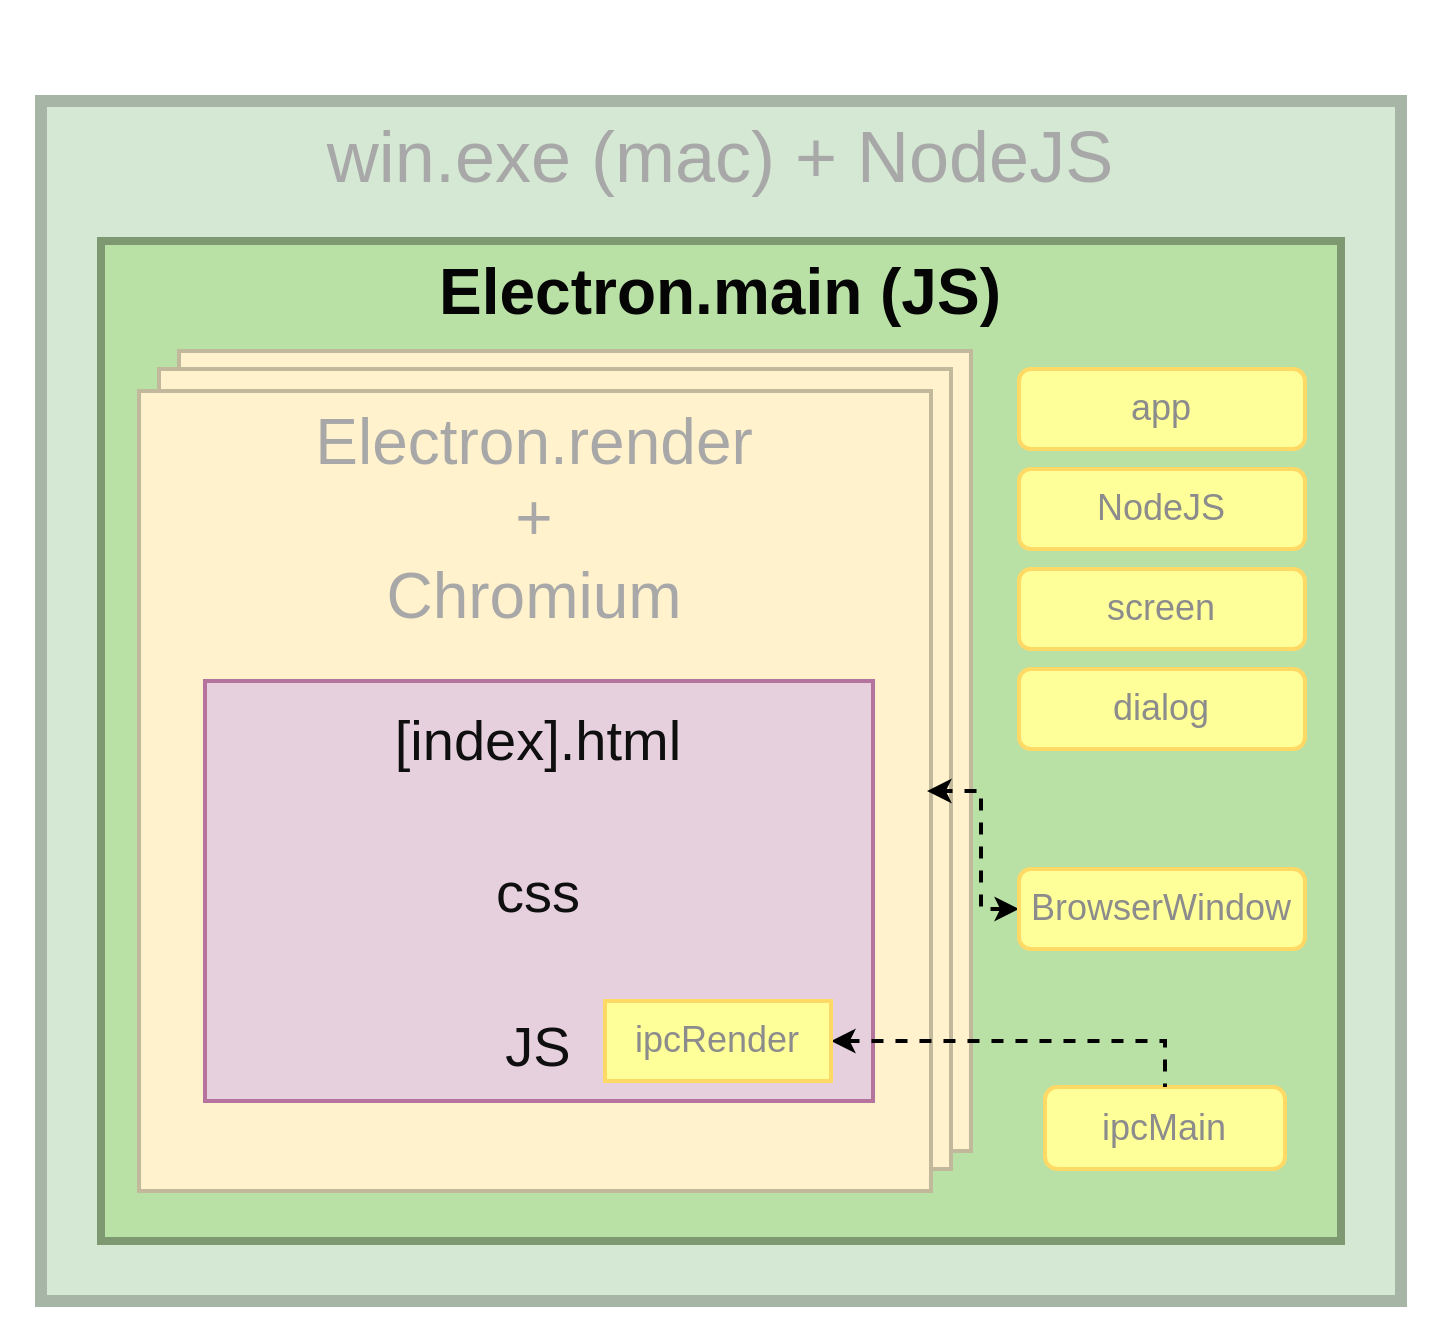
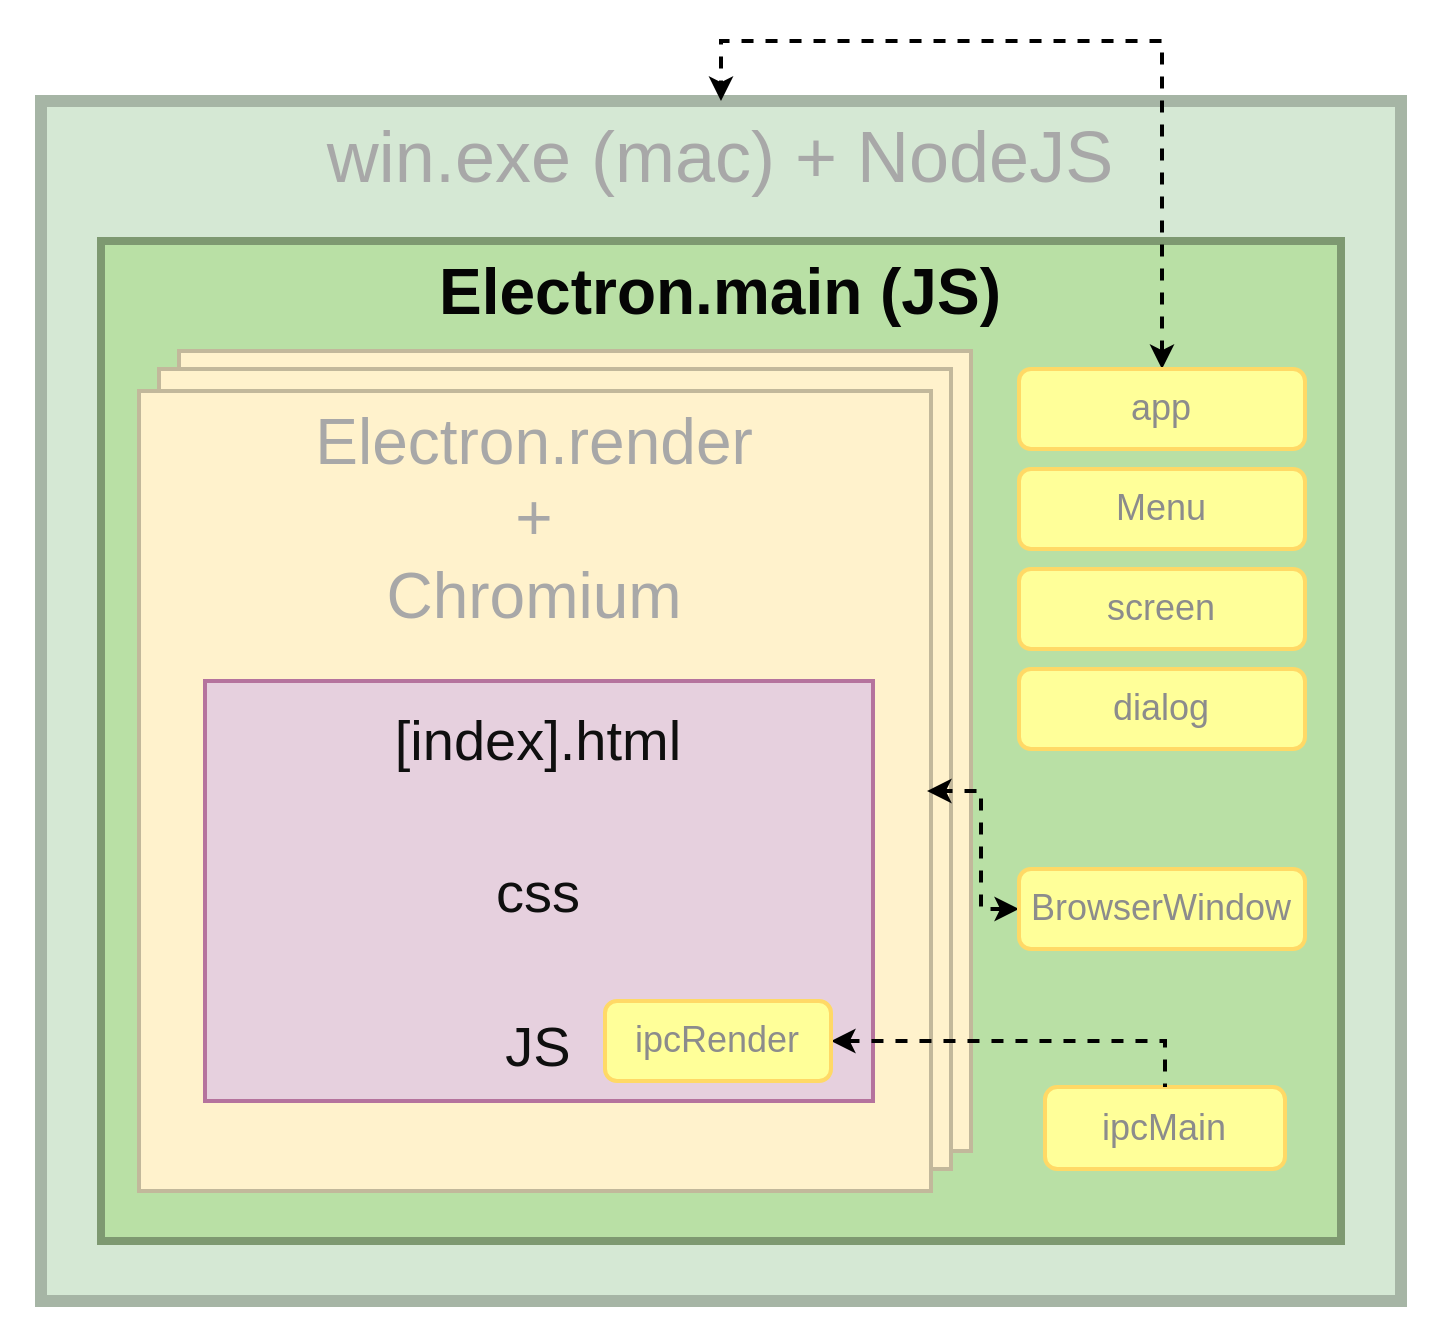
+ <mxCell id="11" style="edgeStyle=orthogonalEdgeStyle;rounded=0;orthogonalLoop=1;jettySize=auto;html=1;dashed=1;fontSize=28;fontColor=#8C8C8C;startArrow=classic;startFill=1;strokeWidth=2;exitX=0.5;exitY=0;exitDx=0;exitDy=0;" edge="1" parent="1" source="12" target="2"><mxGeometry relative="1" as="geometry"><Array as="points"><mxPoint x="580" y="20" /><mxPoint x="360" y="20" /></Array></mxGeometry></mxCell>
- <mxCell id="13" value="NodeJS" style="rounded=1;whiteSpace=wrap;html=1;fontSize=18;fontColor=#8C8C8C;strokeWidth=2;fillColor=#FFFF99;strokeColor=#FFD966;" vertex="1" parent="1"><mxGeometry x="509" y="234" width="143" height="40" as="geometry" /></mxCell>
+ <mxCell id="13" value="Menu" style="rounded=1;whiteSpace=wrap;html=1;fontSize=18;fontColor=#8C8C8C;strokeWidth=2;fillColor=#FFFF99;strokeColor=#FFD966;" vertex="1" parent="1"><mxGeometry x="509" y="234" width="143" height="40" as="geometry" /></mxCell>
- <mxCell id="10" value="ipcRender" style="whiteSpace=wrap;html=1;fontSize=18;fontColor=#8C8C8C;strokeWidth=2;fillColor=#FFFF99;strokeColor=#FFD966;rounded=0;" vertex="1" parent="1"><mxGeometry x="302" y="500" width="113" height="40" as="geometry" /></mxCell>
+ <mxCell id="10" value="ipcRender" style="rounded=1;whiteSpace=wrap;html=1;fontSize=18;fontColor=#8C8C8C;strokeWidth=2;fillColor=#FFFF99;strokeColor=#FFD966;" vertex="1" parent="1"><mxGeometry x="302" y="500" width="113" height="40" as="geometry" /></mxCell>
